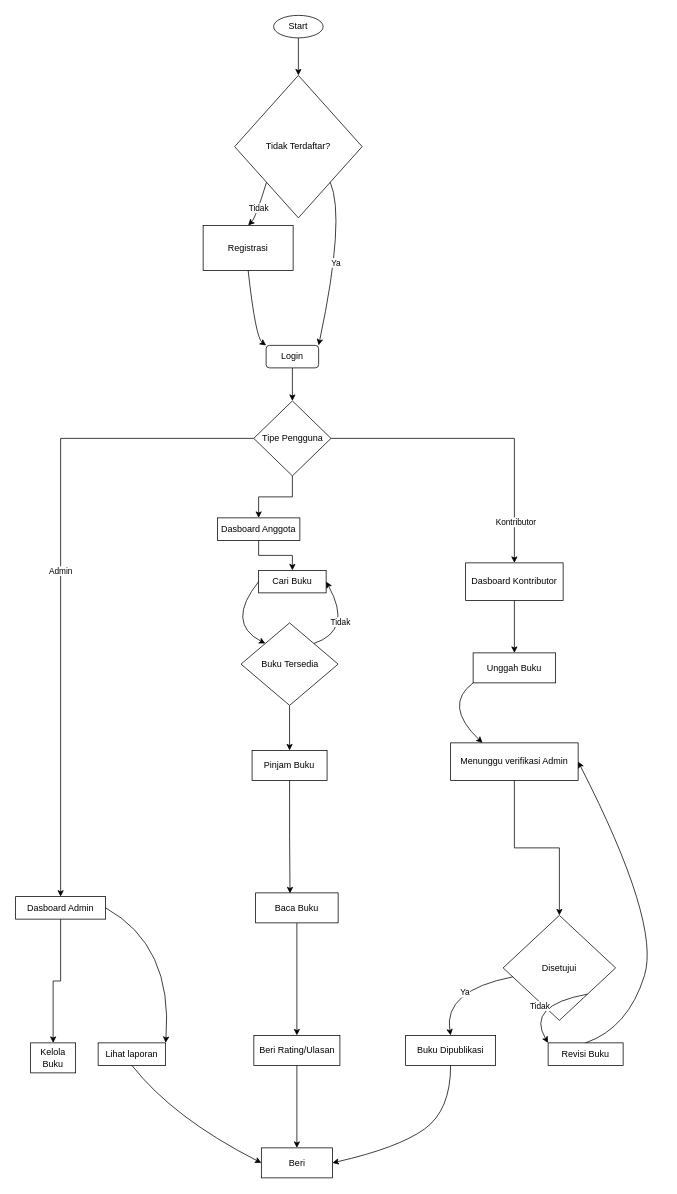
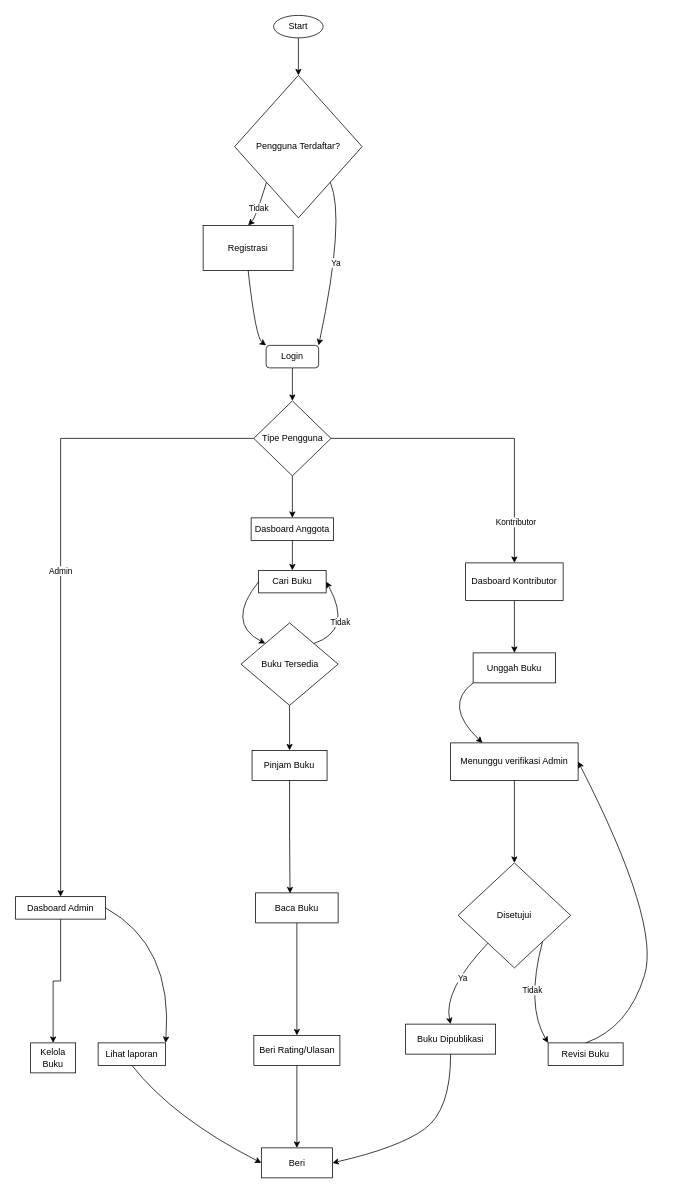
- <mxCell id="4" value="Tidak Terdaftar?" style="rhombus;whiteSpace=wrap;html=1;" vertex="1" parent="1"><mxGeometry x="312" y="100" width="170" height="190" as="geometry" /></mxCell>
+ <mxCell id="4" value="Pengguna Terdaftar?" style="rhombus;whiteSpace=wrap;html=1;" vertex="1" parent="1"><mxGeometry x="312" y="100" width="170" height="190" as="geometry" /></mxCell>
- <mxCell id="21" value="Dasboard Anggota" style="rounded=0;whiteSpace=wrap;html=1;" vertex="1" parent="1"><mxGeometry x="289" y="690" width="110" height="30" as="geometry" /></mxCell>
+ <mxCell id="21" value="Dasboard Anggota" style="rounded=0;whiteSpace=wrap;html=1;" vertex="1" parent="1"><mxGeometry x="334" y="690" width="110" height="30" as="geometry" /></mxCell>
- <mxCell id="33" value="Disetujui" style="rhombus;whiteSpace=wrap;html=1;" vertex="1" parent="1"><mxGeometry x="670" y="1220" width="150" height="140" as="geometry" /></mxCell>
+ <mxCell id="33" value="Disetujui" style="rhombus;whiteSpace=wrap;html=1;" vertex="1" parent="1"><mxGeometry x="610" y="1150" width="150" height="140" as="geometry" /></mxCell>
- <mxCell id="36" value="Buku Dipublikasi" style="rounded=0;whiteSpace=wrap;html=1;" vertex="1" parent="1"><mxGeometry x="540" y="1380" width="120" height="40" as="geometry" /></mxCell>
+ <mxCell id="36" value="Buku Dipublikasi" style="rounded=0;whiteSpace=wrap;html=1;" vertex="1" parent="1"><mxGeometry x="540" y="1365" width="120" height="40" as="geometry" /></mxCell>
